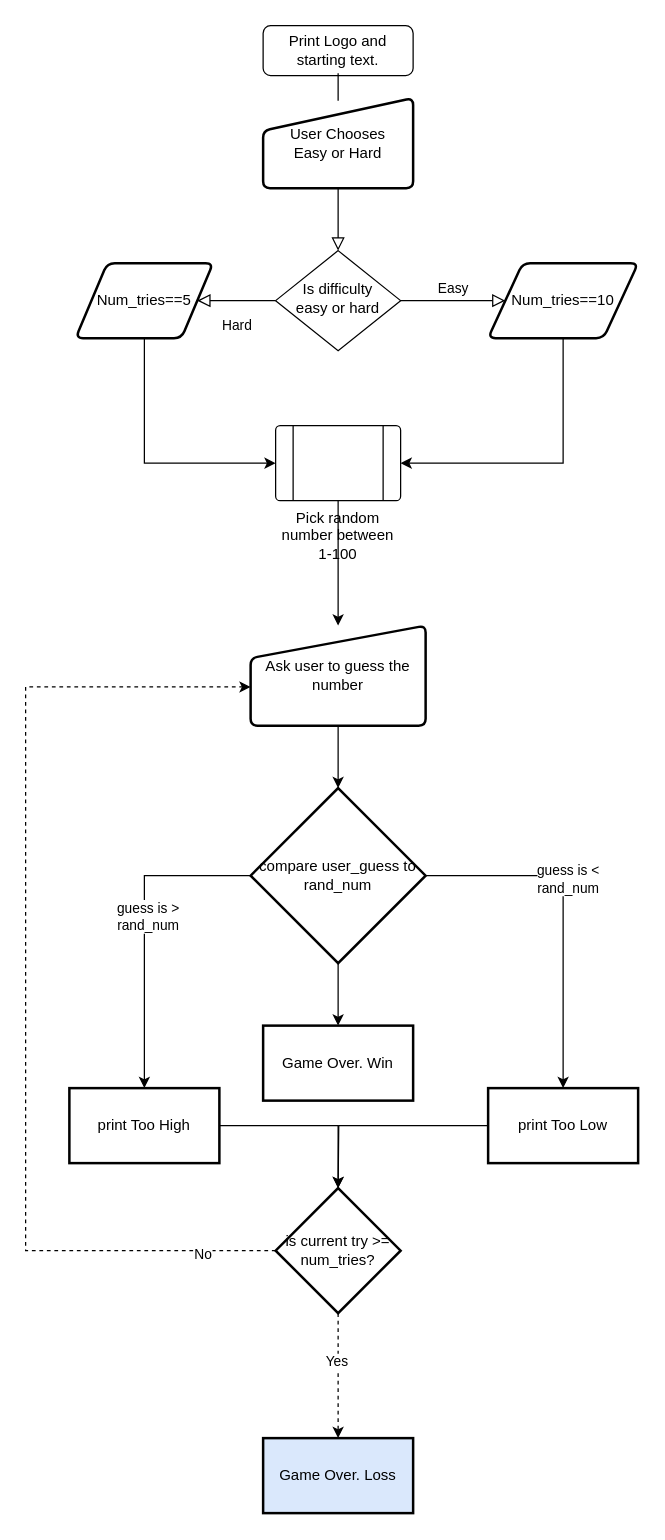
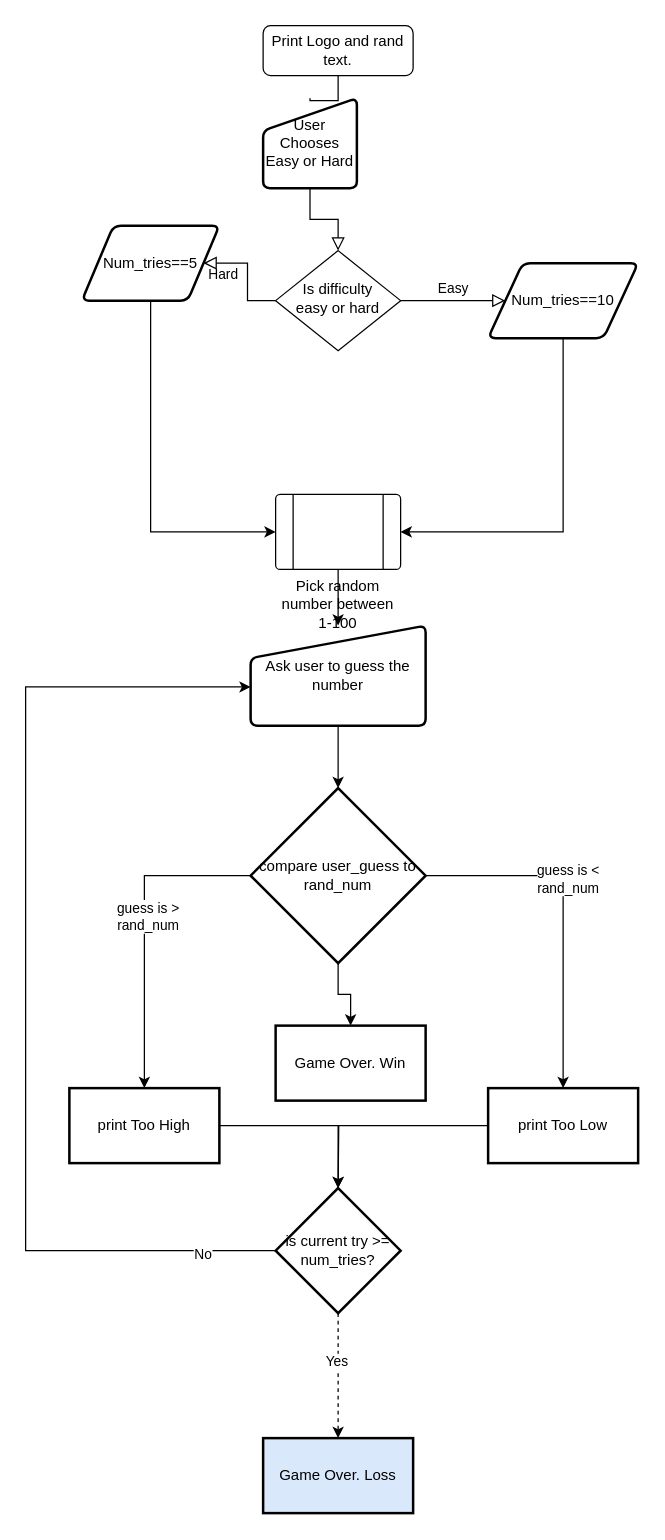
- <mxCell id="3" value="Print Logo and starting text." style="rounded=1;whiteSpace=wrap;html=1;fontSize=12;glass=0;strokeWidth=1;shadow=0;" parent="1" vertex="1"><mxGeometry x="210" y="20" width="120" height="40" as="geometry" /></mxCell>
+ <mxCell id="3" value="Print Logo and rand text." style="rounded=1;whiteSpace=wrap;html=1;fontSize=12;glass=0;strokeWidth=1;shadow=0;" parent="1" vertex="1"><mxGeometry x="210" y="20" width="120" height="40" as="geometry" /></mxCell>
- <mxCell id="7" value="User Chooses&lt;br&gt;Easy or Hard" style="html=1;strokeWidth=2;shape=manualInput;whiteSpace=wrap;rounded=1;size=26;arcSize=11;" vertex="1" parent="1"><mxGeometry x="210" y="78" width="120" height="72" as="geometry" /></mxCell>
+ <mxCell id="7" value="User Chooses&lt;br&gt;Easy or Hard" style="html=1;strokeWidth=2;shape=manualInput;whiteSpace=wrap;rounded=1;size=26;arcSize=11;" vertex="1" parent="1"><mxGeometry x="210" y="78" width="75" height="72" as="geometry" /></mxCell>
- <mxCell id="12" value="&lt;span&gt;Num_tries==5&lt;/span&gt;" style="shape=parallelogram;html=1;strokeWidth=2;perimeter=parallelogramPerimeter;whiteSpace=wrap;rounded=1;arcSize=12;size=0.23;" vertex="1" parent="1"><mxGeometry x="60" y="210" width="110" height="60" as="geometry" /></mxCell>
+ <mxCell id="12" value="&lt;span&gt;Num_tries==5&lt;/span&gt;" style="shape=parallelogram;html=1;strokeWidth=2;perimeter=parallelogramPerimeter;whiteSpace=wrap;rounded=1;arcSize=12;size=0.23;" vertex="1" parent="1"><mxGeometry x="65" y="180" width="110" height="60" as="geometry" /></mxCell>
- <mxCell id="14" value="Pick random number between 1-100" style="verticalLabelPosition=bottom;verticalAlign=top;html=1;shape=process;whiteSpace=wrap;rounded=1;size=0.14;arcSize=6;" vertex="1" parent="1"><mxGeometry x="220" y="340" width="100" height="60" as="geometry" /></mxCell>
+ <mxCell id="14" value="Pick random number between 1-100" style="verticalLabelPosition=bottom;verticalAlign=top;html=1;shape=process;whiteSpace=wrap;rounded=1;size=0.14;arcSize=6;" vertex="1" parent="1"><mxGeometry x="220" y="395" width="100" height="60" as="geometry" /></mxCell>
- <mxCell id="29" style="edgeStyle=orthogonalEdgeStyle;rounded=0;orthogonalLoop=1;jettySize=auto;html=1;exitX=0;exitY=0.5;exitDx=0;exitDy=0;exitPerimeter=0;entryX=0;entryY=0.613;entryDx=0;entryDy=0;entryPerimeter=0;dashed=1;" edge="1" parent="1" source="31" target="16"><mxGeometry relative="1" as="geometry"><Array as="points"><mxPoint x="20" y="1000" /><mxPoint x="20" y="549" /></Array></mxGeometry></mxCell>
+ <mxCell id="29" style="edgeStyle=orthogonalEdgeStyle;rounded=0;orthogonalLoop=1;jettySize=auto;html=1;exitX=0;exitY=0.5;exitDx=0;exitDy=0;exitPerimeter=0;entryX=0;entryY=0.613;entryDx=0;entryDy=0;entryPerimeter=0;" edge="1" parent="1" source="31" target="16"><mxGeometry relative="1" as="geometry"><Array as="points"><mxPoint x="20" y="1000" /><mxPoint x="20" y="549" /></Array></mxGeometry></mxCell>
- <mxCell id="33" value="Game Over. Win" style="whiteSpace=wrap;html=1;strokeWidth=2;" vertex="1" parent="1"><mxGeometry x="210" y="820" width="120" height="60" as="geometry" /></mxCell>
+ <mxCell id="33" value="Game Over. Win" style="whiteSpace=wrap;html=1;strokeWidth=2;" vertex="1" parent="1"><mxGeometry x="220" y="820" width="120" height="60" as="geometry" /></mxCell>
